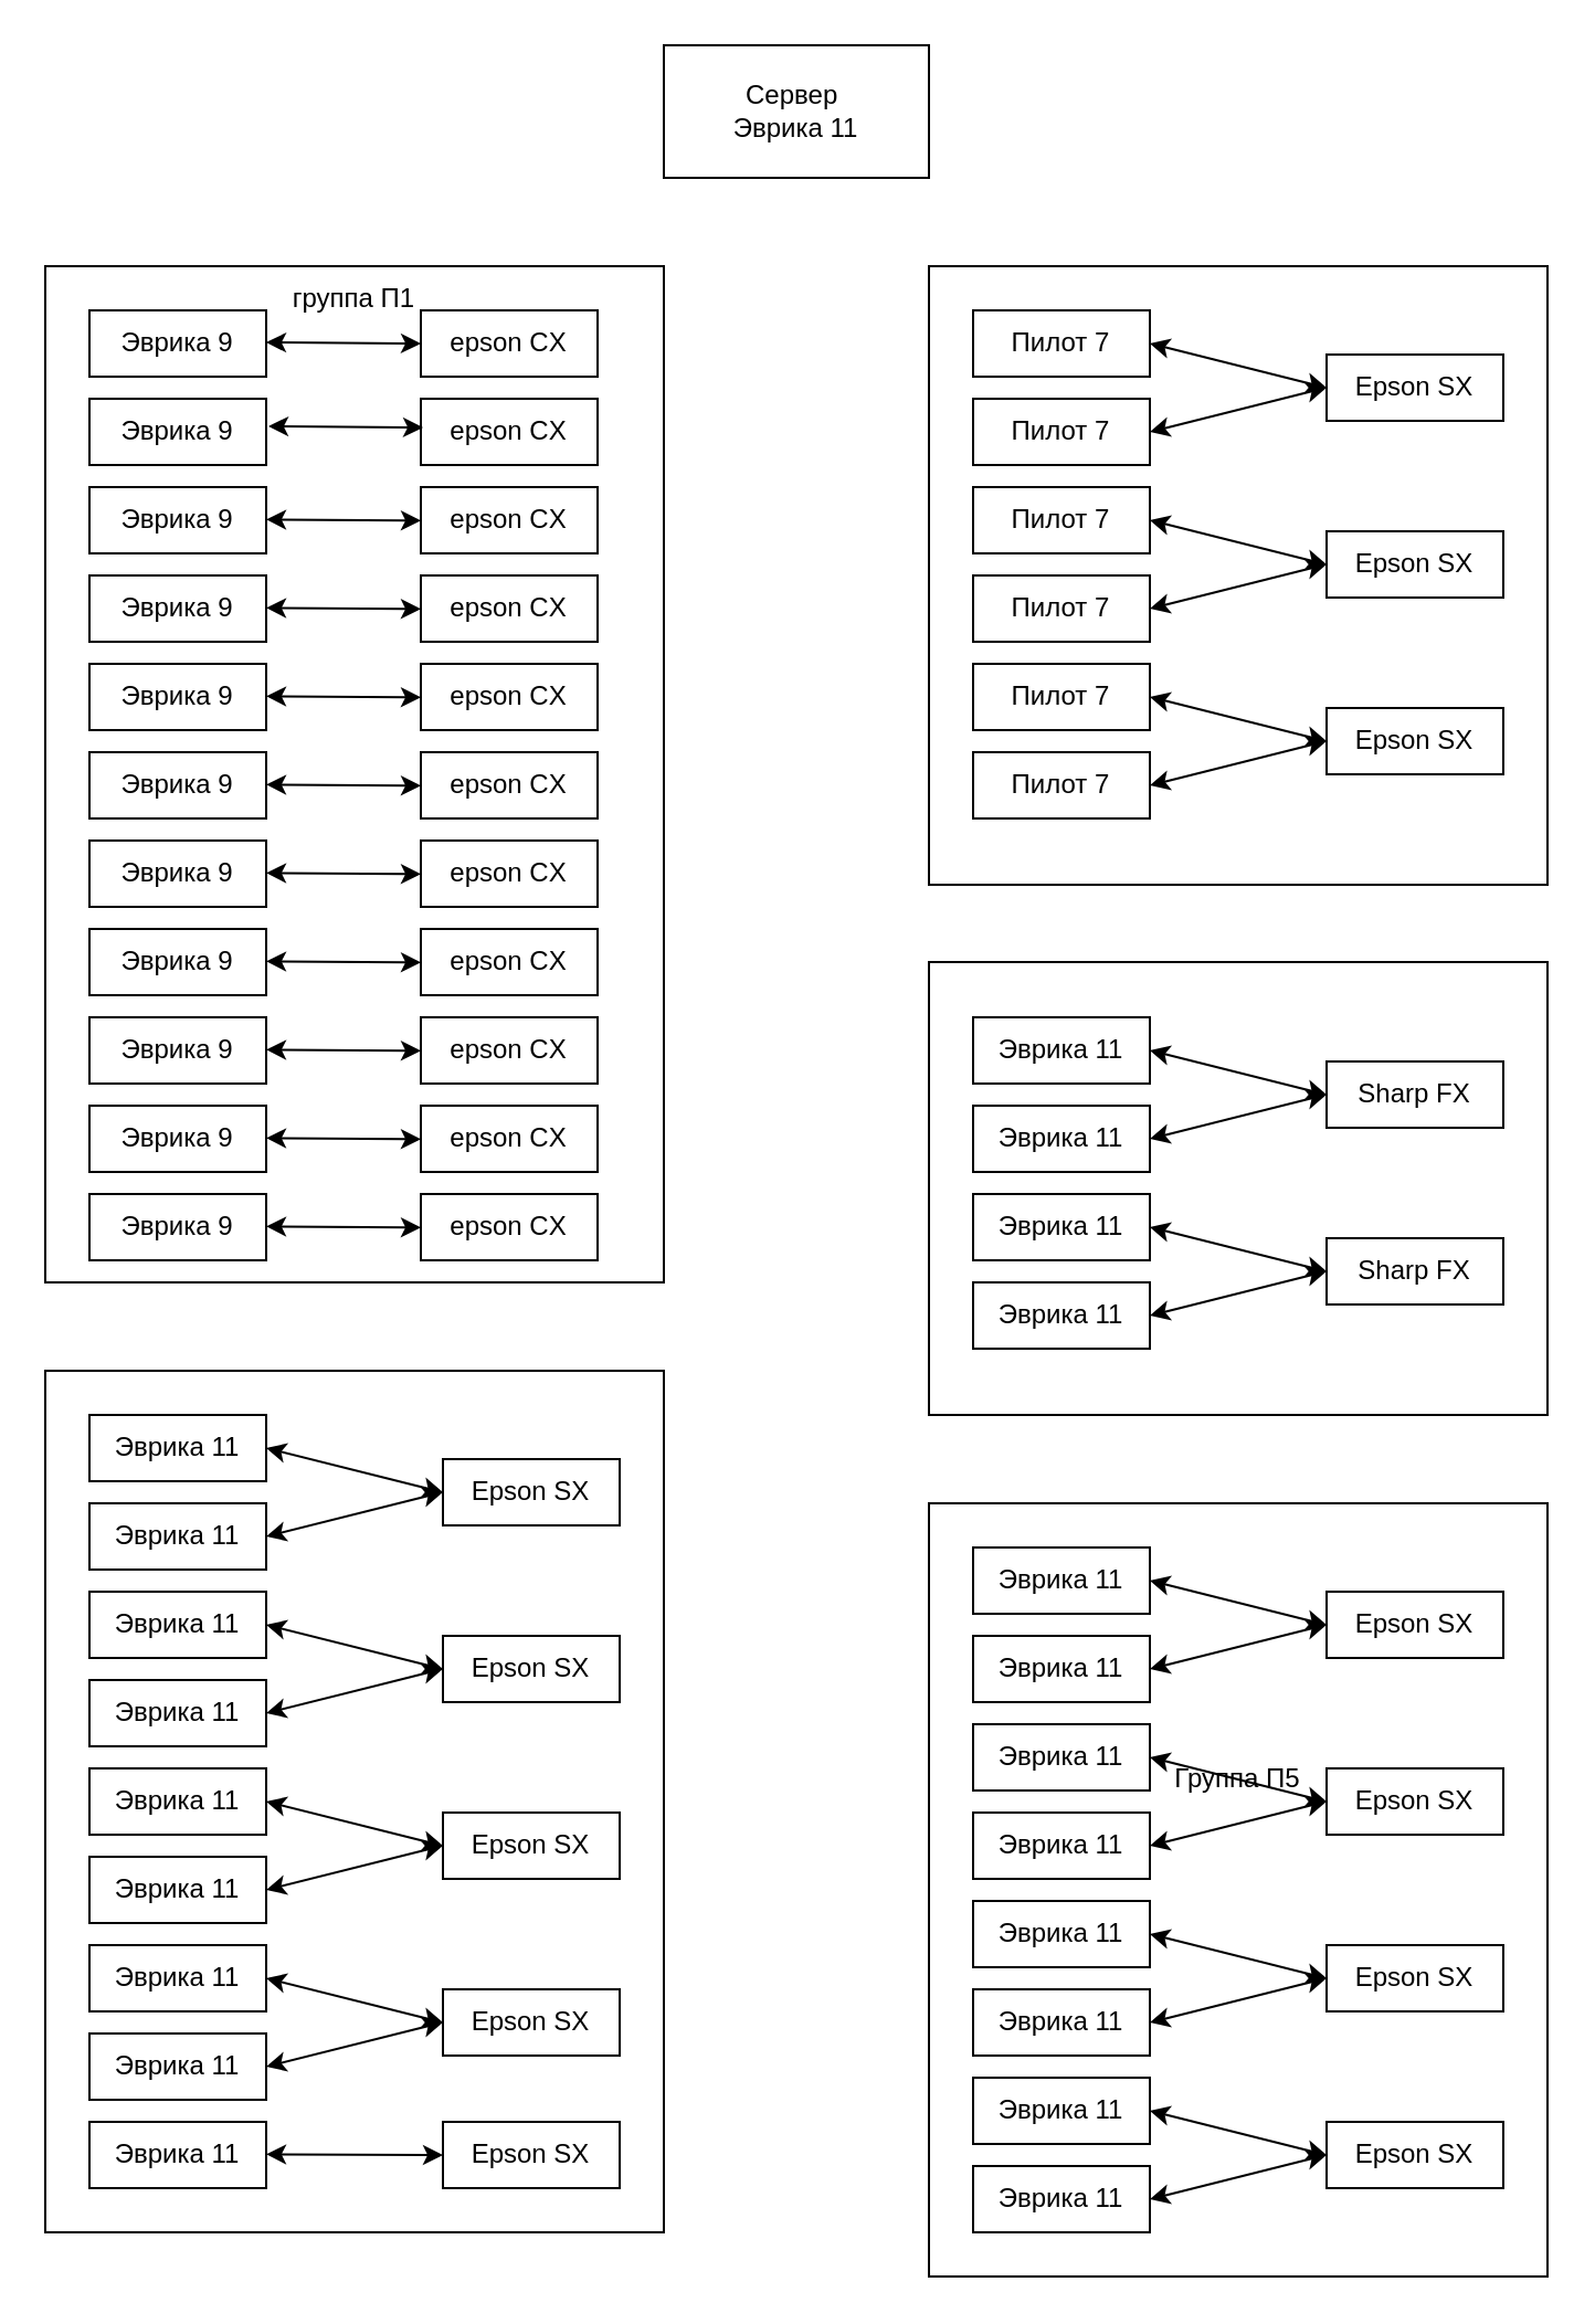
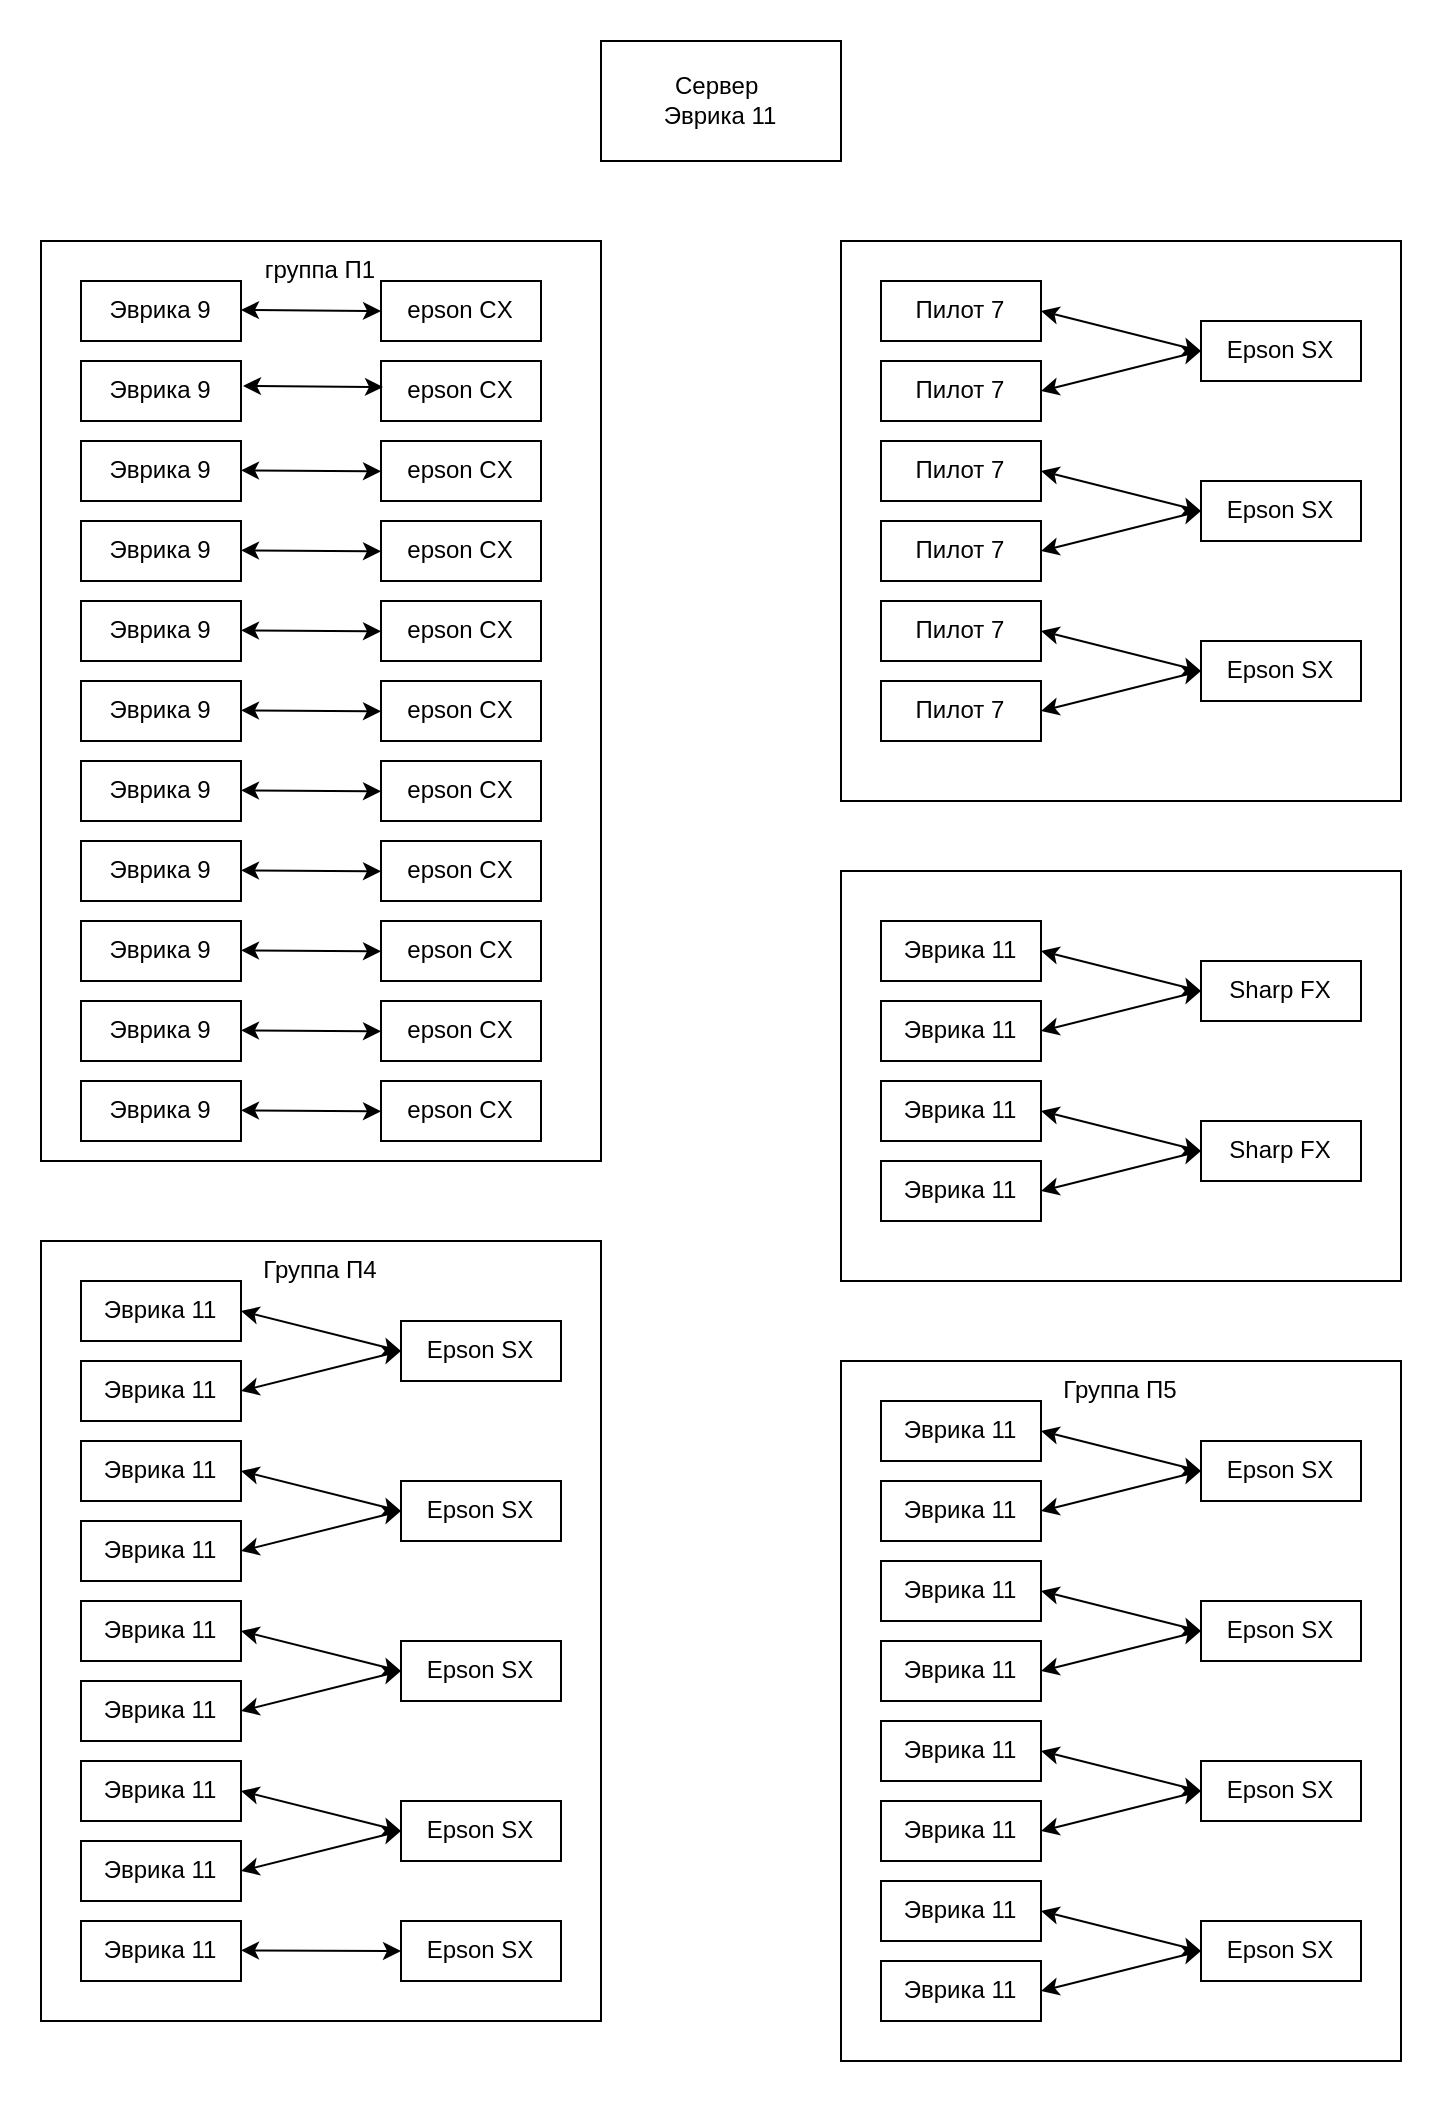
+ <mxCell id="82" value="Группа П4" style="text;html=1;strokeColor=none;fillColor=none;align=center;verticalAlign=middle;whiteSpace=wrap;rounded=0;" vertex="1" parent="1"><mxGeometry x="130" y="620" width="60" height="30" as="geometry" /></mxCell>
- <mxCell id="107" value="Группа П5" style="text;html=1;strokeColor=none;fillColor=none;align=center;verticalAlign=middle;whiteSpace=wrap;rounded=0;" vertex="1" parent="1"><mxGeometry x="530" y="790" width="60" height="30" as="geometry" /></mxCell>
+ <mxCell id="107" value="Группа П5" style="text;html=1;strokeColor=none;fillColor=none;align=center;verticalAlign=middle;whiteSpace=wrap;rounded=0;" vertex="1" parent="1"><mxGeometry x="530" y="680" width="60" height="30" as="geometry" /></mxCell>
